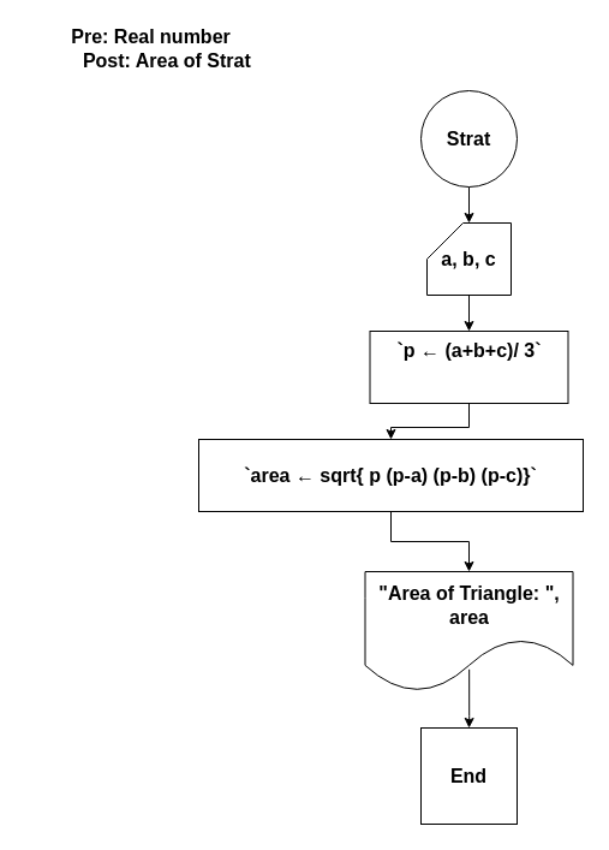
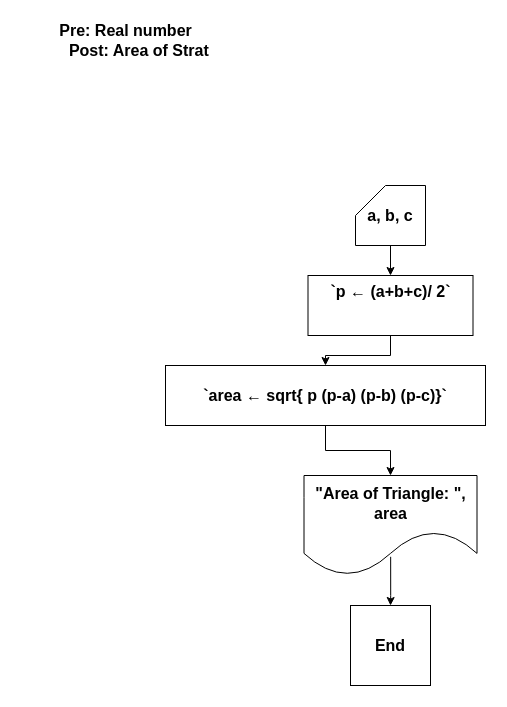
- <mxCell id="3" value="Strat" style="ellipse;whiteSpace=wrap;html=1;aspect=fixed;fontSize=16;fontStyle=1" vertex="1" parent="1"><mxGeometry x="350" y="75" width="80" height="80" as="geometry" /></mxCell>
- <mxCell id="2" value="" style="edgeStyle=orthogonalEdgeStyle;rounded=0;orthogonalLoop=1;jettySize=auto;html=1;fontSize=16;fontStyle=1" edge="1" parent="1" source="3" target="6"><mxGeometry relative="1" as="geometry" /></mxCell>
- <mxCell id="8" value="`p ← (a+b+c)/ 3`" style="rounded=0;whiteSpace=wrap;html=1;verticalAlign=top;fontStyle=1;fontSize=16;" vertex="1" parent="1"><mxGeometry x="307.5" y="275" width="165" height="60" as="geometry" /></mxCell>
+ <mxCell id="8" value="`p ← (a+b+c)/ 2`" style="rounded=0;whiteSpace=wrap;html=1;verticalAlign=top;fontStyle=1;fontSize=16;" vertex="1" parent="1"><mxGeometry x="307.5" y="275" width="165" height="60" as="geometry" /></mxCell>
